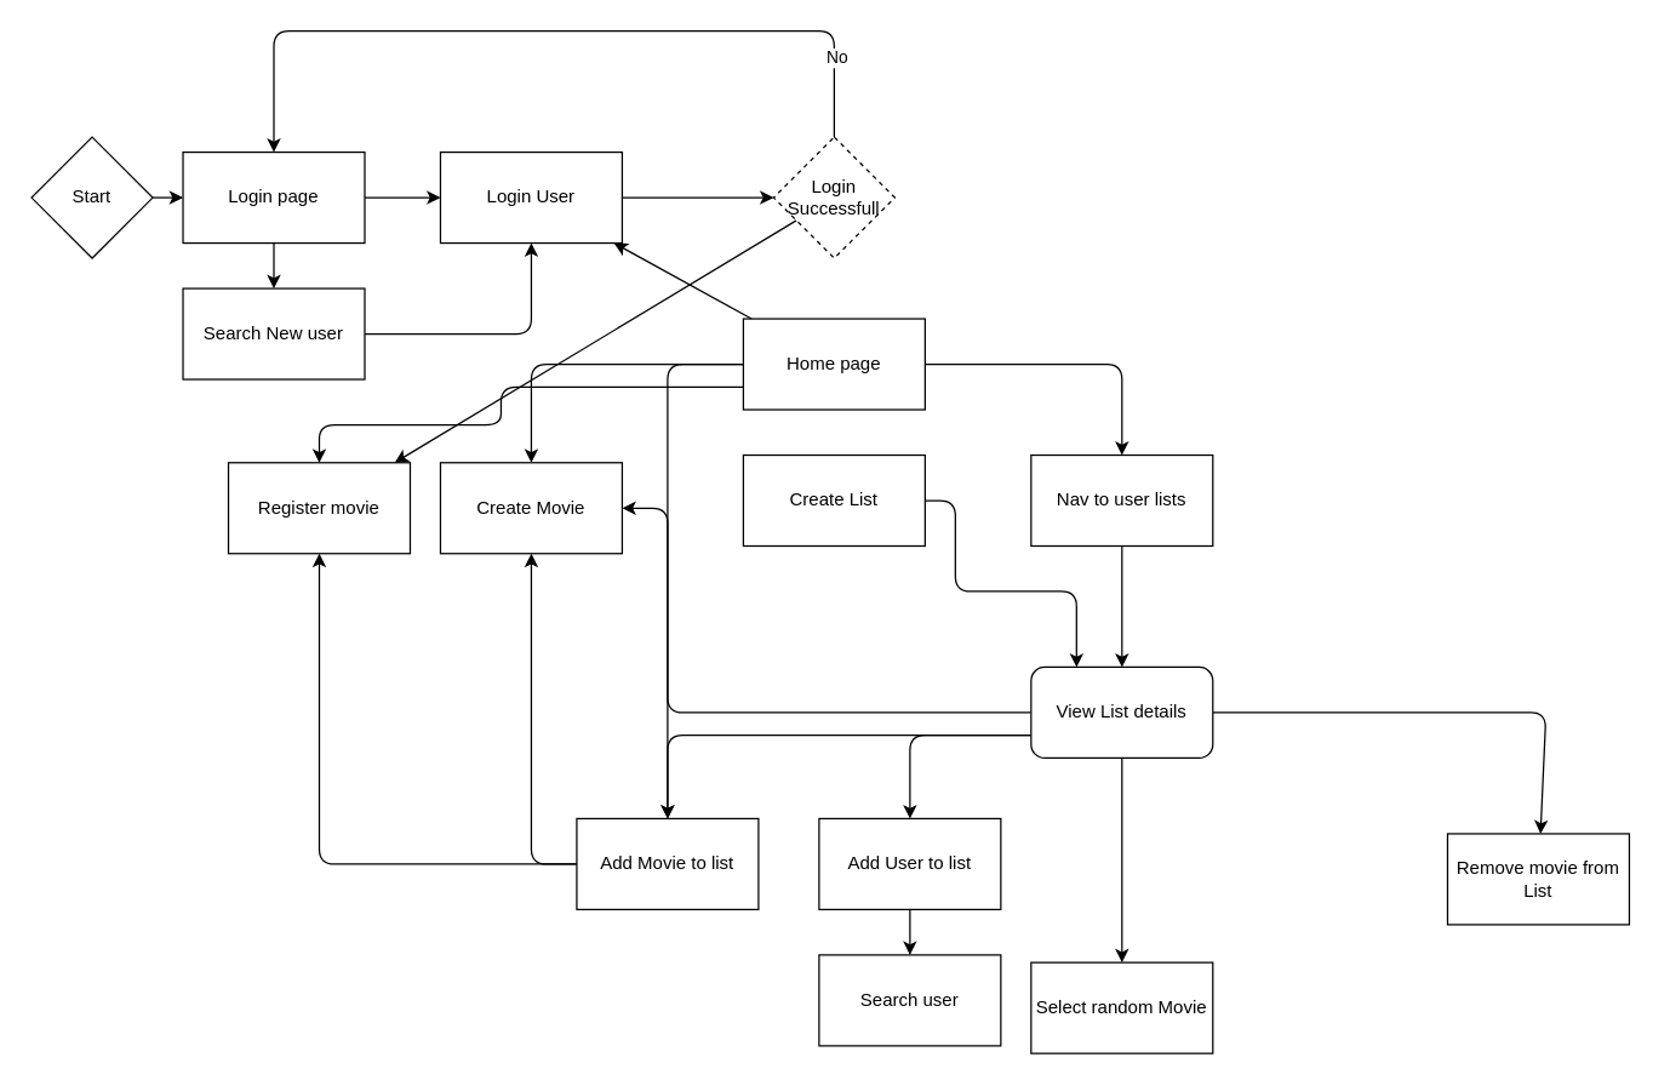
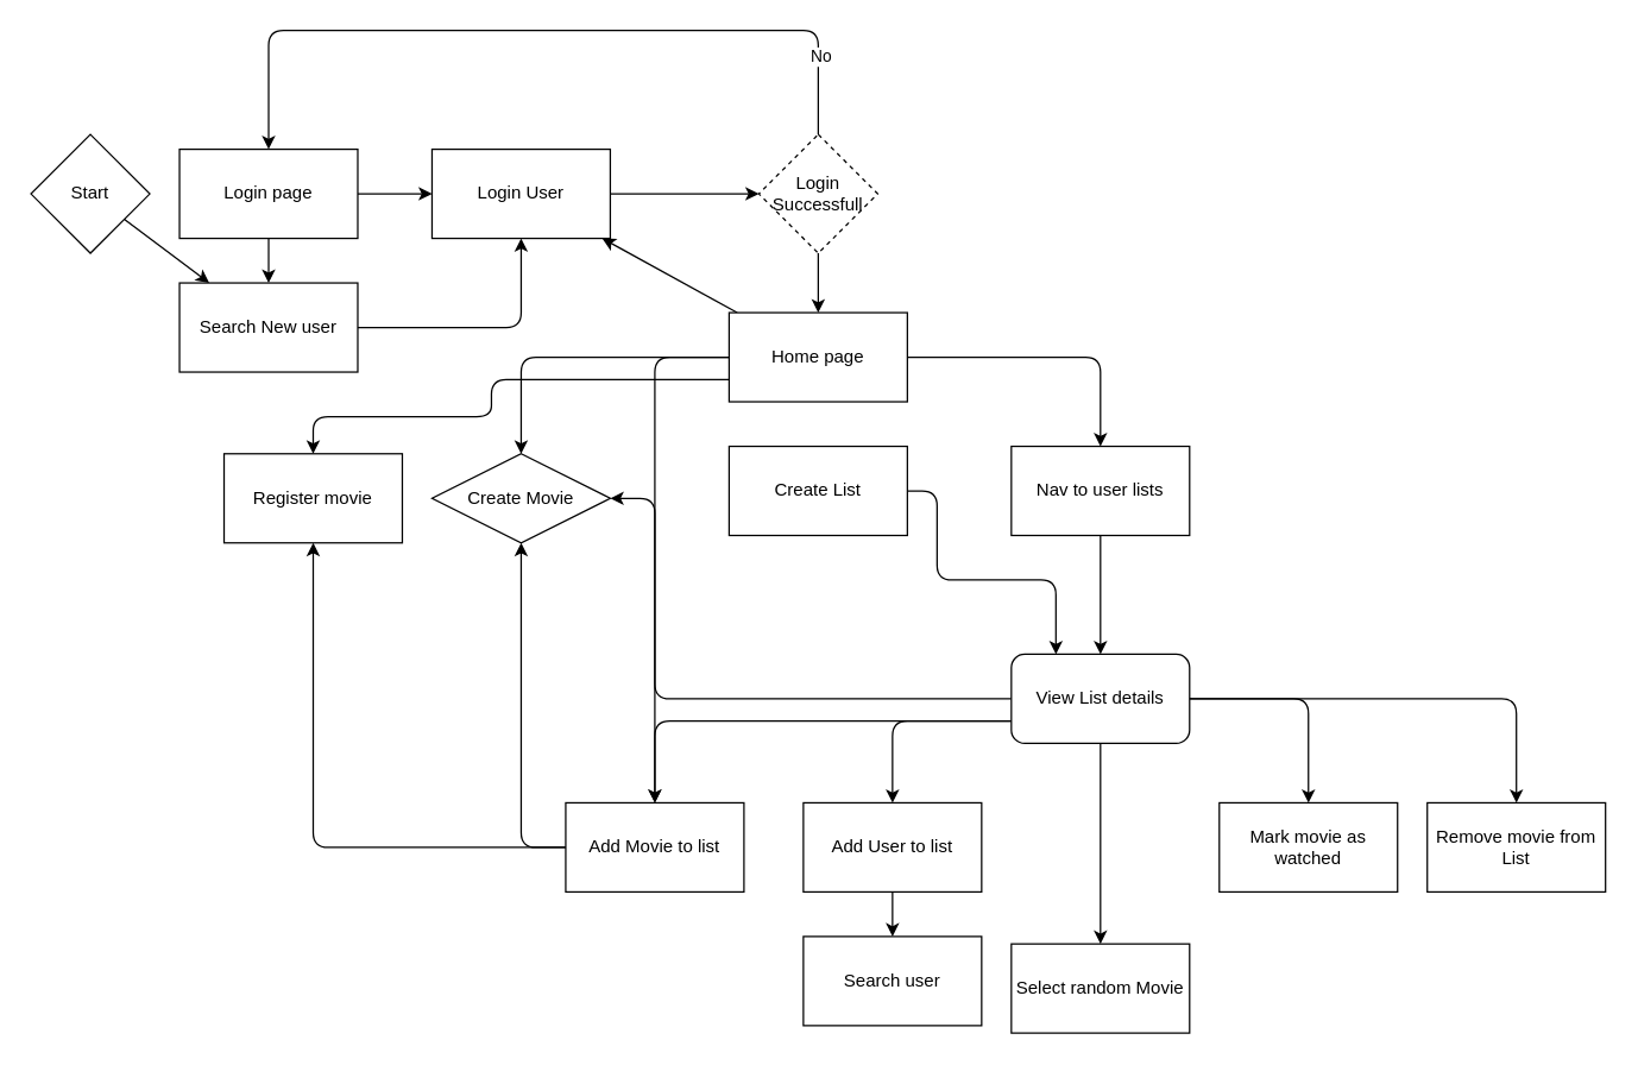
- <mxCell id="2" value="" style="edgeStyle=none;html=1;" edge="1" parent="1" source="3" target="12"><mxGeometry relative="1" as="geometry" /></mxCell>
+ <mxCell id="2" value="" style="edgeStyle=none;html=1;" edge="1" parent="1" source="3" target="20"><mxGeometry relative="1" as="geometry" /></mxCell>
- <mxCell id="6" value="" style="edgeStyle=none;html=1;" edge="1" parent="1" source="7" target="42"><mxGeometry relative="1" as="geometry" /></mxCell>
+ <mxCell id="6" value="" style="edgeStyle=none;html=1;" edge="1" parent="1" source="7" target="18"><mxGeometry relative="1" as="geometry" /></mxCell>
- <mxCell id="21" value="Create Movie" style="whiteSpace=wrap;html=1;" vertex="1" parent="1"><mxGeometry x="290" y="305" width="120" height="60" as="geometry" /></mxCell>
+ <mxCell id="21" value="Create Movie" style="rhombus;whiteSpace=wrap;html=1;" vertex="1" parent="1"><mxGeometry x="290" y="305" width="120" height="60" as="geometry" /></mxCell>
+ <mxCell id="30" value="" style="edgeStyle=none;html=1;" edge="1" parent="1" source="32" target="40"><mxGeometry relative="1" as="geometry"><Array as="points"><mxPoint x="880" y="470" /></Array></mxGeometry></mxCell>
+ <mxCell id="40" value="Mark movie as watched" style="whiteSpace=wrap;html=1;" vertex="1" parent="1"><mxGeometry x="820" y="540" width="120" height="60" as="geometry" /></mxCell>
- <mxCell id="41" value="Remove movie from List" style="whiteSpace=wrap;html=1;" vertex="1" parent="1"><mxGeometry x="955" y="550" width="120" height="60" as="geometry" /></mxCell>
+ <mxCell id="41" value="Remove movie from List" style="whiteSpace=wrap;html=1;" vertex="1" parent="1"><mxGeometry x="960" y="540" width="120" height="60" as="geometry" /></mxCell>
